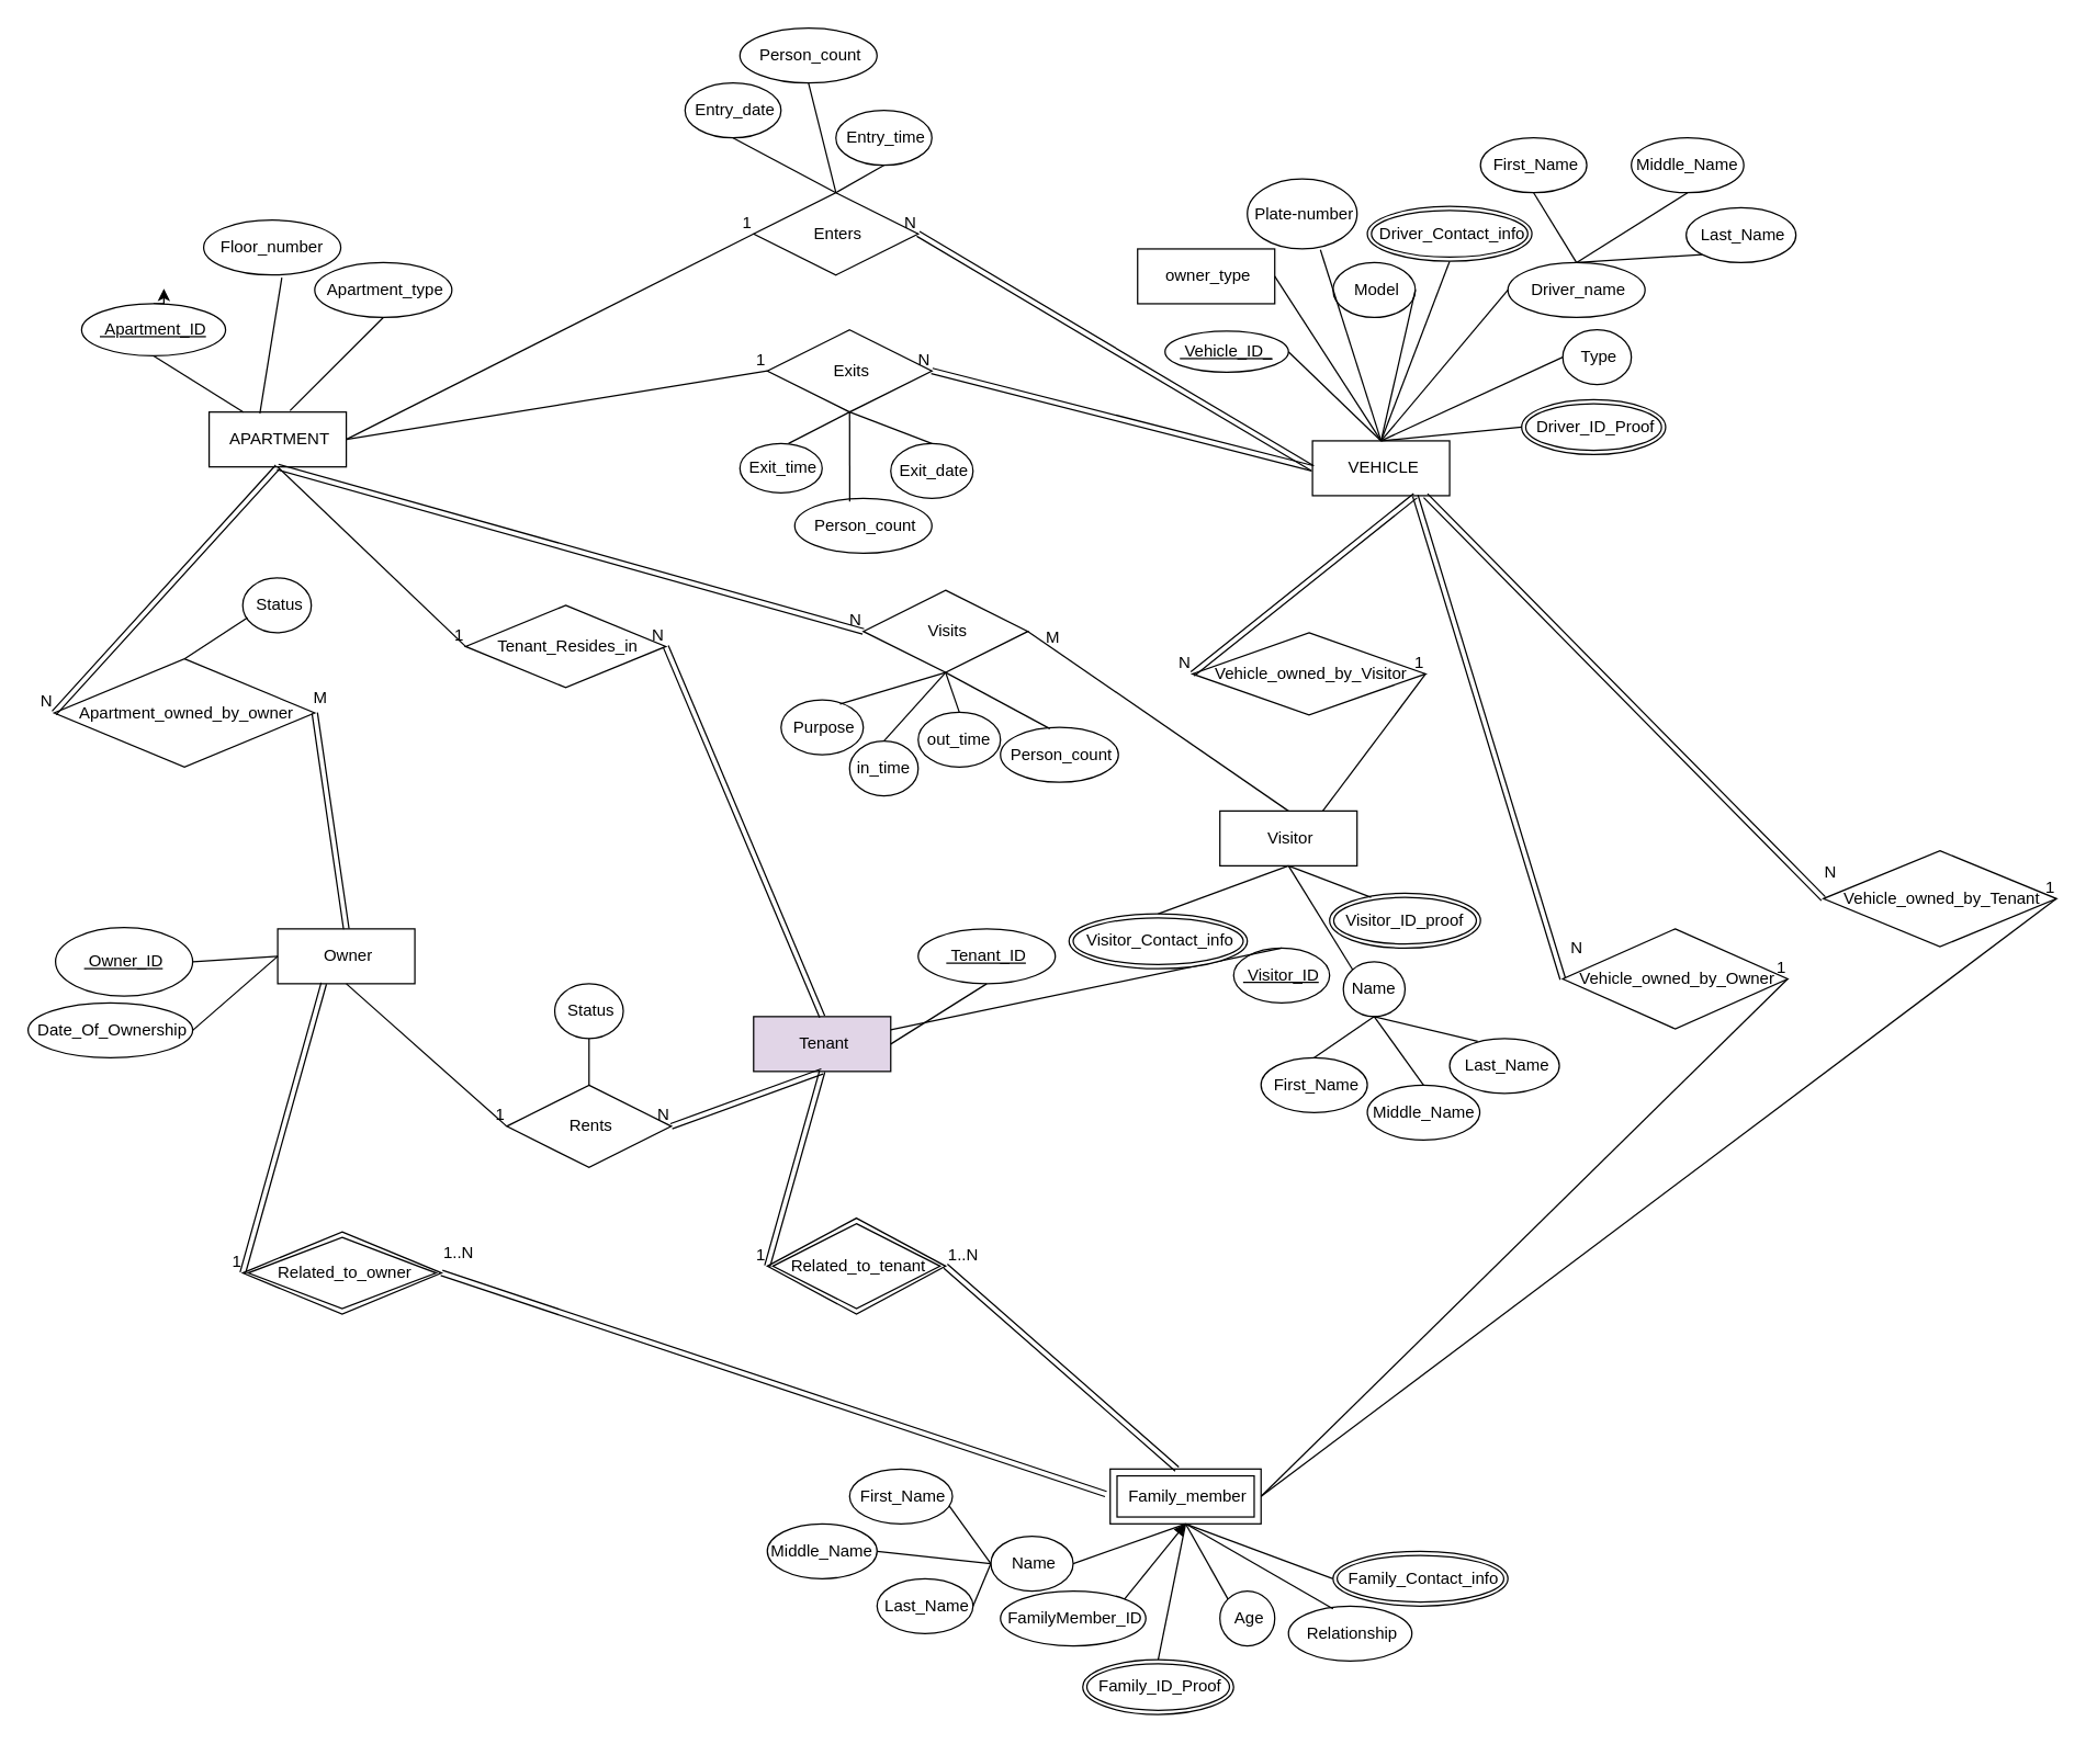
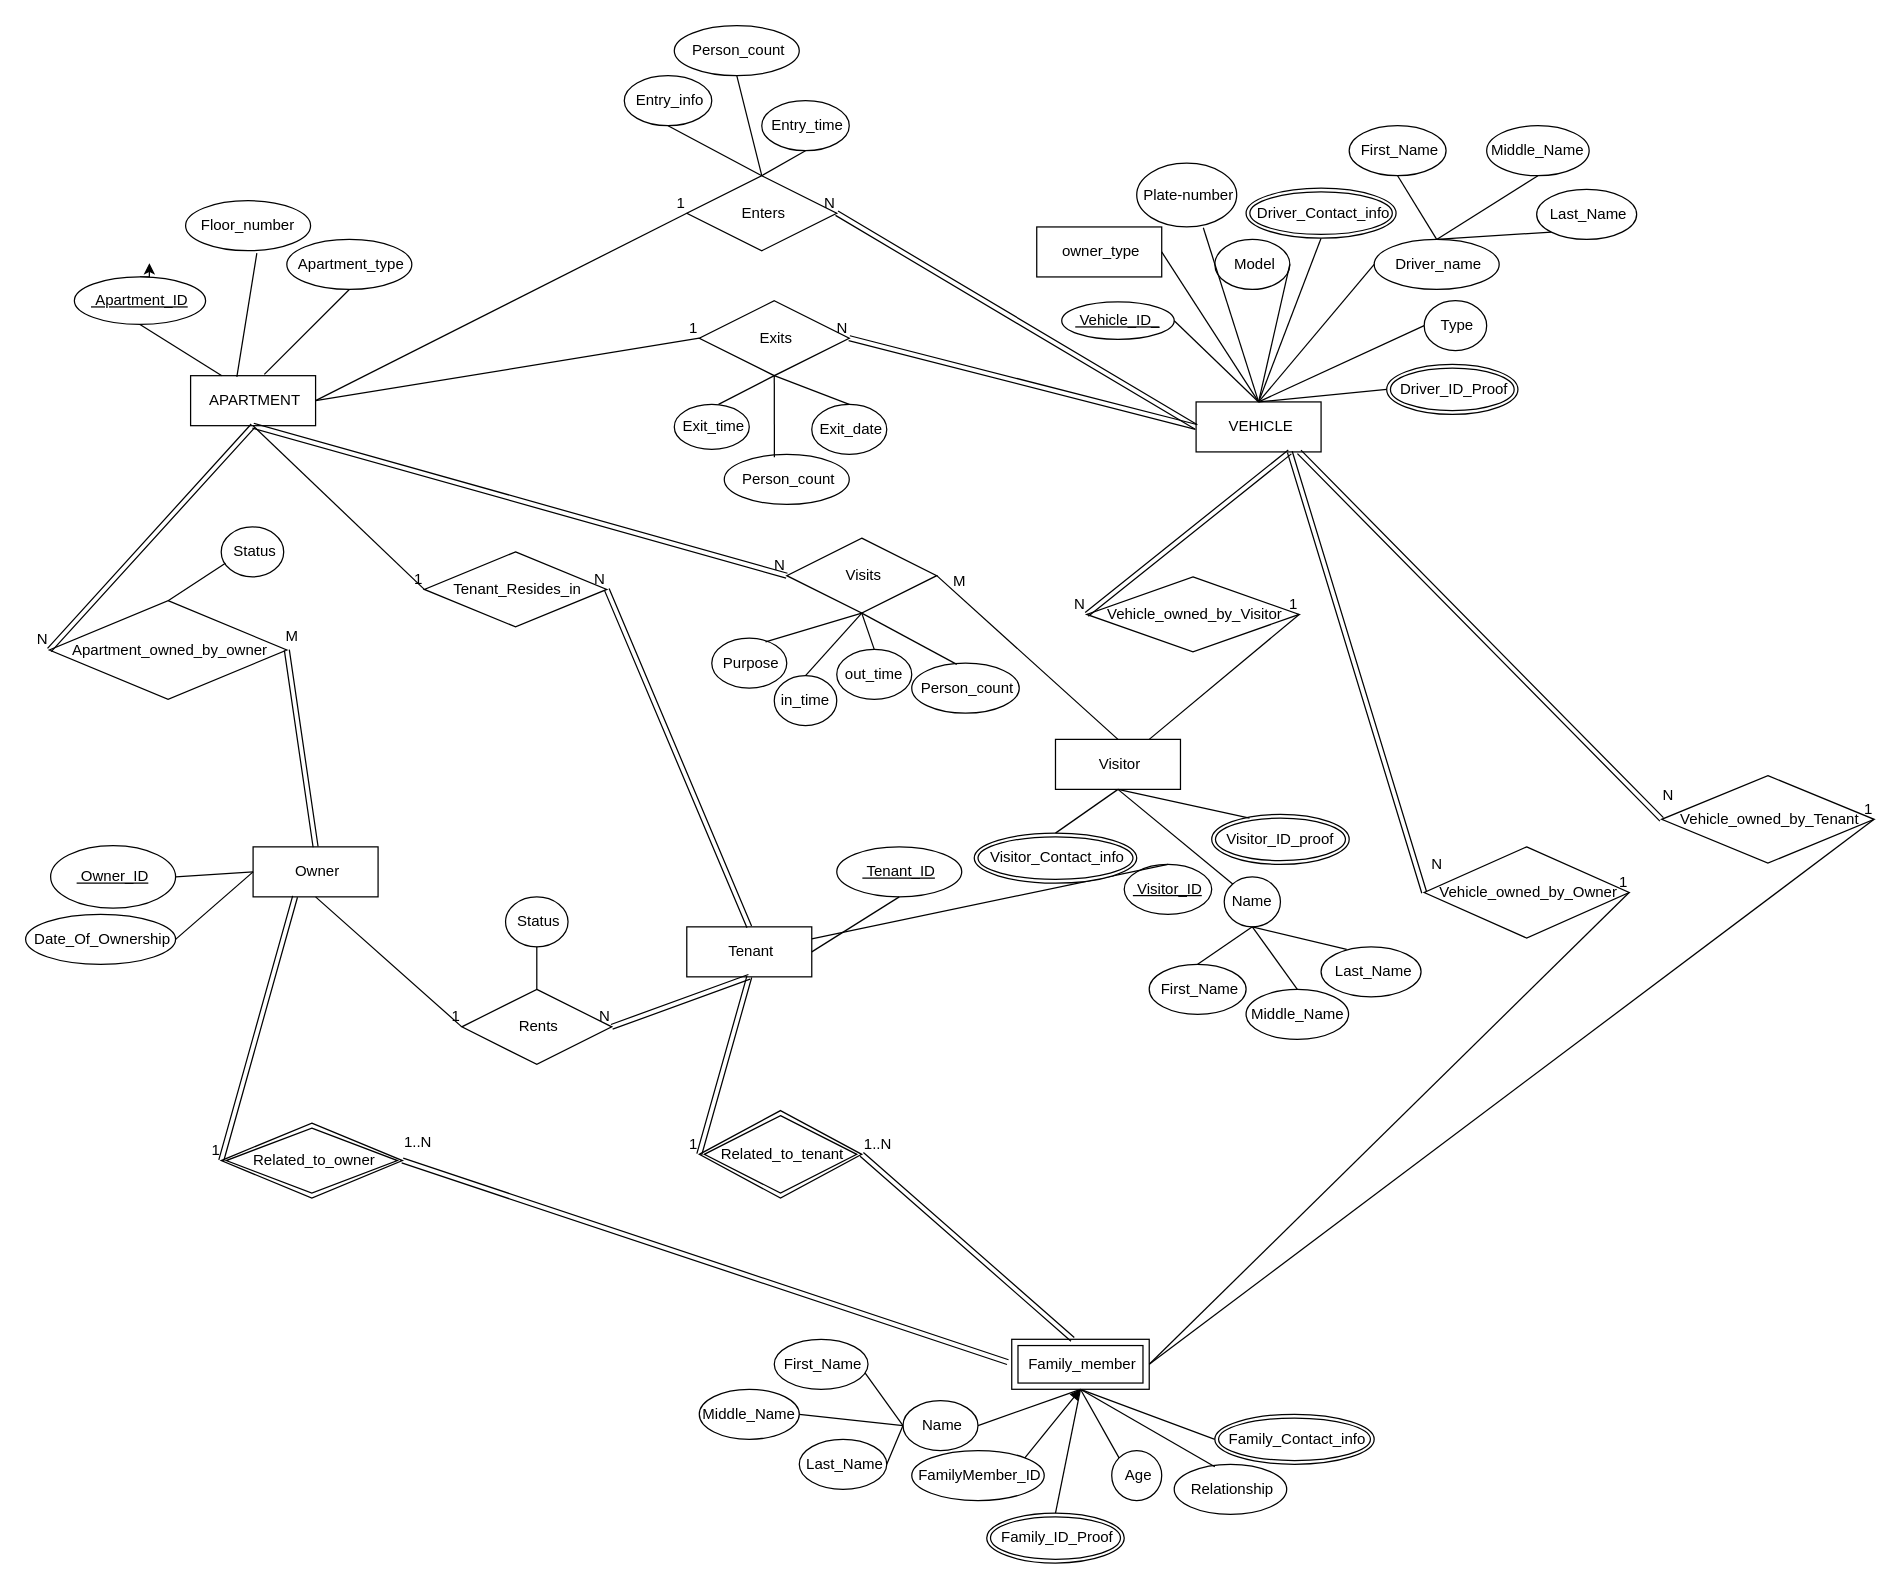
- <mxCell id="30" value="&amp;nbsp;Entry_date" style="ellipse;whiteSpace=wrap;html=1;align=center;" parent="1" vertex="1"><mxGeometry x="499" y="60" width="70" height="40" as="geometry" /></mxCell>
+ <mxCell id="30" value="&amp;nbsp;Entry_info" style="ellipse;whiteSpace=wrap;html=1;align=center;" parent="1" vertex="1"><mxGeometry x="499" y="60" width="70" height="40" as="geometry" /></mxCell>
- <mxCell id="39" value="&amp;nbsp;Visitor" style="whiteSpace=wrap;html=1;align=center;" parent="1" vertex="1"><mxGeometry x="889" y="591" width="100" height="40" as="geometry" /></mxCell>
+ <mxCell id="39" value="&amp;nbsp;Visitor" style="whiteSpace=wrap;html=1;align=center;" parent="1" vertex="1"><mxGeometry x="844" y="591" width="100" height="40" as="geometry" /></mxCell>
- <mxCell id="38" value="&amp;nbsp;Tenant" style="whiteSpace=wrap;html=1;align=center;fillColor=#e1d5e7;" parent="1" vertex="1"><mxGeometry x="549" y="741" width="100" height="40" as="geometry" /></mxCell>
+ <mxCell id="38" value="&amp;nbsp;Tenant" style="whiteSpace=wrap;html=1;align=center;" parent="1" vertex="1"><mxGeometry x="549" y="741" width="100" height="40" as="geometry" /></mxCell>
